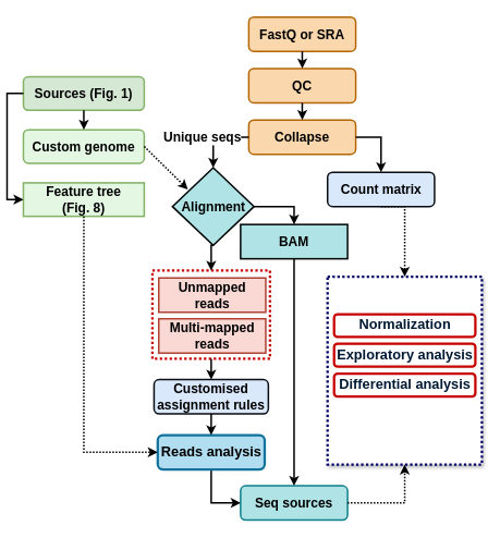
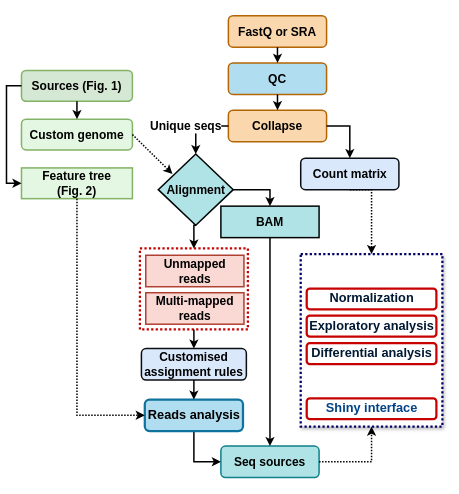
- <mxCell id="6" value="QC" style="rounded=1;strokeWidth=2;perimeterSpacing=0;glass=0;shadow=0;comic=0;fontFamily=Arial;fontSize=16;fontStyle=1;fillColor=#fad7ac;strokeColor=#b46504;flipH=1;spacing=2;whiteSpace=wrap;html=1;labelBorderColor=none;labelBackgroundColor=none;direction=east;flipV=1;align=center;" vertex="1" parent="4"><mxGeometry x="276" y="63" width="131" height="42" as="geometry" /></mxCell>
+ <mxCell id="6" value="QC" style="rounded=1;strokeWidth=2;perimeterSpacing=0;glass=0;shadow=0;comic=0;fontFamily=Arial;fontSize=16;fontStyle=1;fillColor=#b1ddf0;strokeColor=#b46504;flipH=1;spacing=2;whiteSpace=wrap;html=1;labelBorderColor=none;labelBackgroundColor=none;direction=east;flipV=1;align=center;" vertex="1" parent="4"><mxGeometry x="276" y="63" width="131" height="42" as="geometry" /></mxCell>
- <mxCell id="17" value="Feature tree&lt;br&gt;(Fig. 8)" style="rounded=0;whiteSpace=wrap;html=1;shadow=0;glass=0;comic=0;labelBackgroundColor=none;strokeColor=#82b366;strokeWidth=2;fontSize=16;fontStyle=1;fillColor=#E3F7E2;align=center;" vertex="1" parent="4"><mxGeometry y="203" width="148" height="41" as="geometry" /></mxCell>
+ <mxCell id="17" value="Feature tree&lt;br&gt;(Fig. 2)" style="rounded=0;whiteSpace=wrap;html=1;shadow=0;glass=0;comic=0;labelBackgroundColor=none;strokeColor=#82b366;strokeWidth=2;fontSize=16;fontStyle=1;fillColor=#E3F7E2;align=center;" vertex="1" parent="4"><mxGeometry y="203" width="148" height="41" as="geometry" /></mxCell>
+ <mxCell id="41" value="&lt;font color=&quot;#004285&quot; style=&quot;font-size: 17px&quot;&gt;Shiny interface&lt;/font&gt;" style="rounded=1;whiteSpace=wrap;html=1;strokeWidth=3;strokeColor=#C70000;fontSize=17;fontStyle=1;labelBackgroundColor=none;fontColor=#001933;align=center;" vertex="1" parent="36"><mxGeometry x="8" y="192.289" width="173" height="27.793" as="geometry" /></mxCell>
